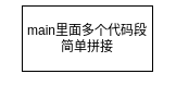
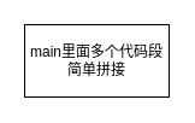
- <mxCell id="2" value="main里面多个代码段简单拼接" style="rounded=0;whiteSpace=wrap;html=1;" vertex="1" parent="1"><mxGeometry x="20" y="5" width="120" height="60" as="geometry" /></mxCell>
+ <mxCell id="2" value="main里面多个代码段简单拼接" style="rounded=0;whiteSpace=wrap;html=1;" vertex="1" parent="1"><mxGeometry x="20" y="20" width="120" height="60" as="geometry" /></mxCell>
